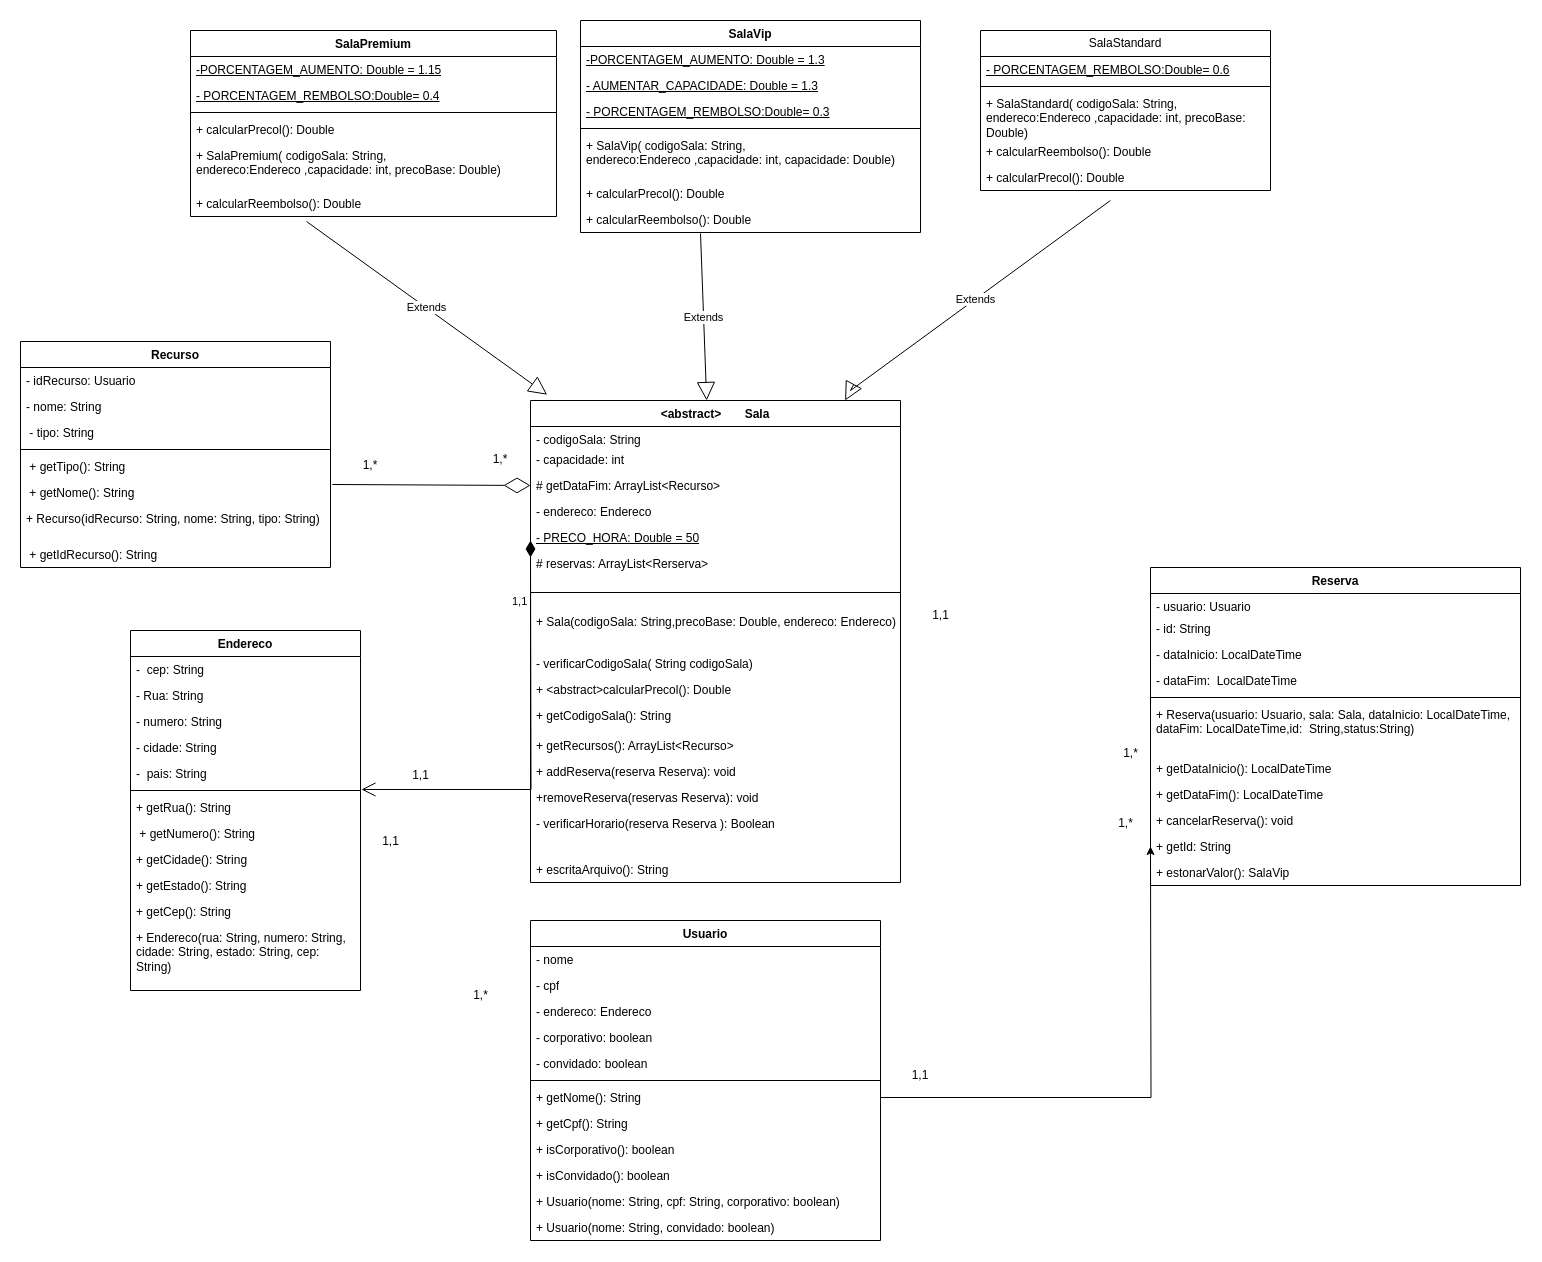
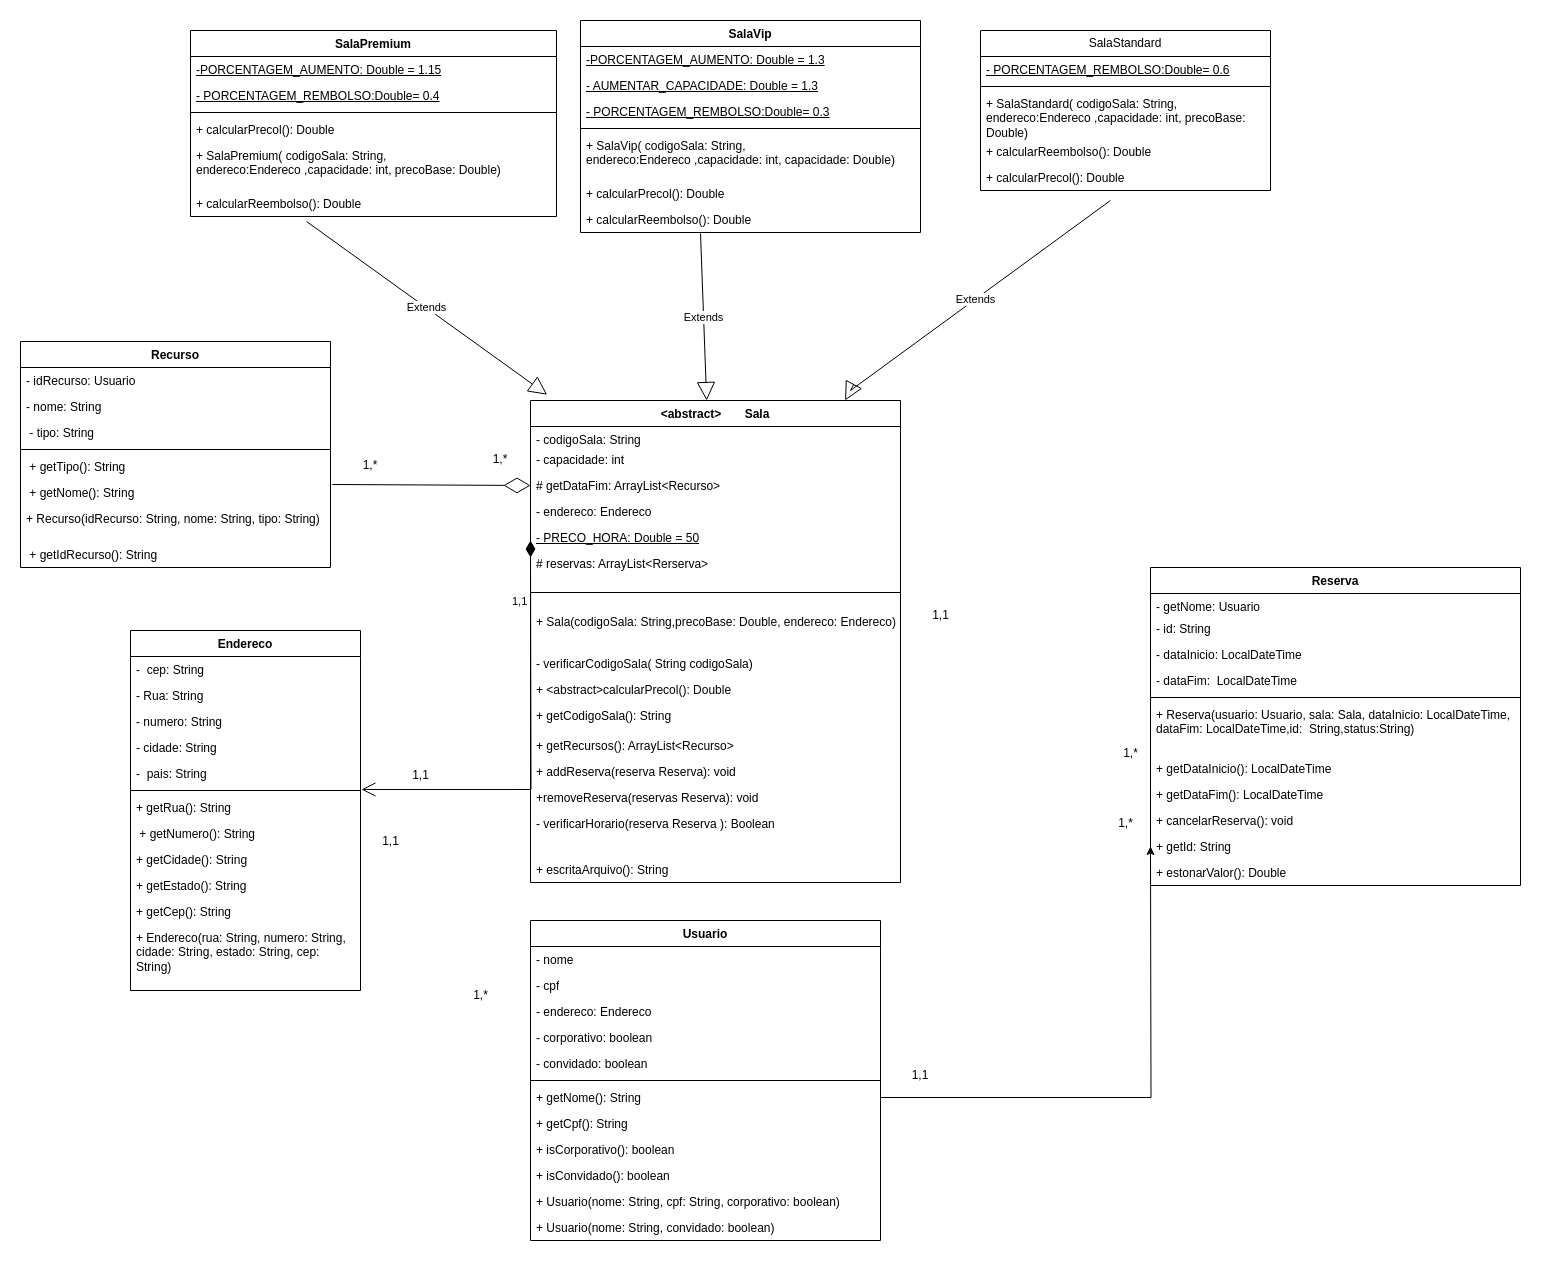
- <mxCell id="21" value="- usuario: Usuario" style="text;strokeColor=none;fillColor=none;align=left;verticalAlign=top;spacingLeft=4;spacingRight=4;overflow=hidden;rotatable=0;points=[[0,0.5],[1,0.5]];portConstraint=eastwest;whiteSpace=wrap;html=1;" parent="20" vertex="1"><mxGeometry y="26" width="370" height="22" as="geometry" /></mxCell>
+ <mxCell id="21" value="- getNome: Usuario" style="text;strokeColor=none;fillColor=none;align=left;verticalAlign=top;spacingLeft=4;spacingRight=4;overflow=hidden;rotatable=0;points=[[0,0.5],[1,0.5]];portConstraint=eastwest;whiteSpace=wrap;html=1;" parent="20" vertex="1"><mxGeometry y="26" width="370" height="22" as="geometry" /></mxCell>
- <mxCell id="31" value="+ estonarValor(): SalaVip" style="text;strokeColor=none;fillColor=none;align=left;verticalAlign=top;spacingLeft=4;spacingRight=4;overflow=hidden;rotatable=0;points=[[0,0.5],[1,0.5]];portConstraint=eastwest;whiteSpace=wrap;html=1;" parent="20" vertex="1"><mxGeometry y="292" width="370" height="26" as="geometry" /></mxCell>
+ <mxCell id="31" value="+ estonarValor(): Double" style="text;strokeColor=none;fillColor=none;align=left;verticalAlign=top;spacingLeft=4;spacingRight=4;overflow=hidden;rotatable=0;points=[[0,0.5],[1,0.5]];portConstraint=eastwest;whiteSpace=wrap;html=1;" parent="20" vertex="1"><mxGeometry y="292" width="370" height="26" as="geometry" /></mxCell>
